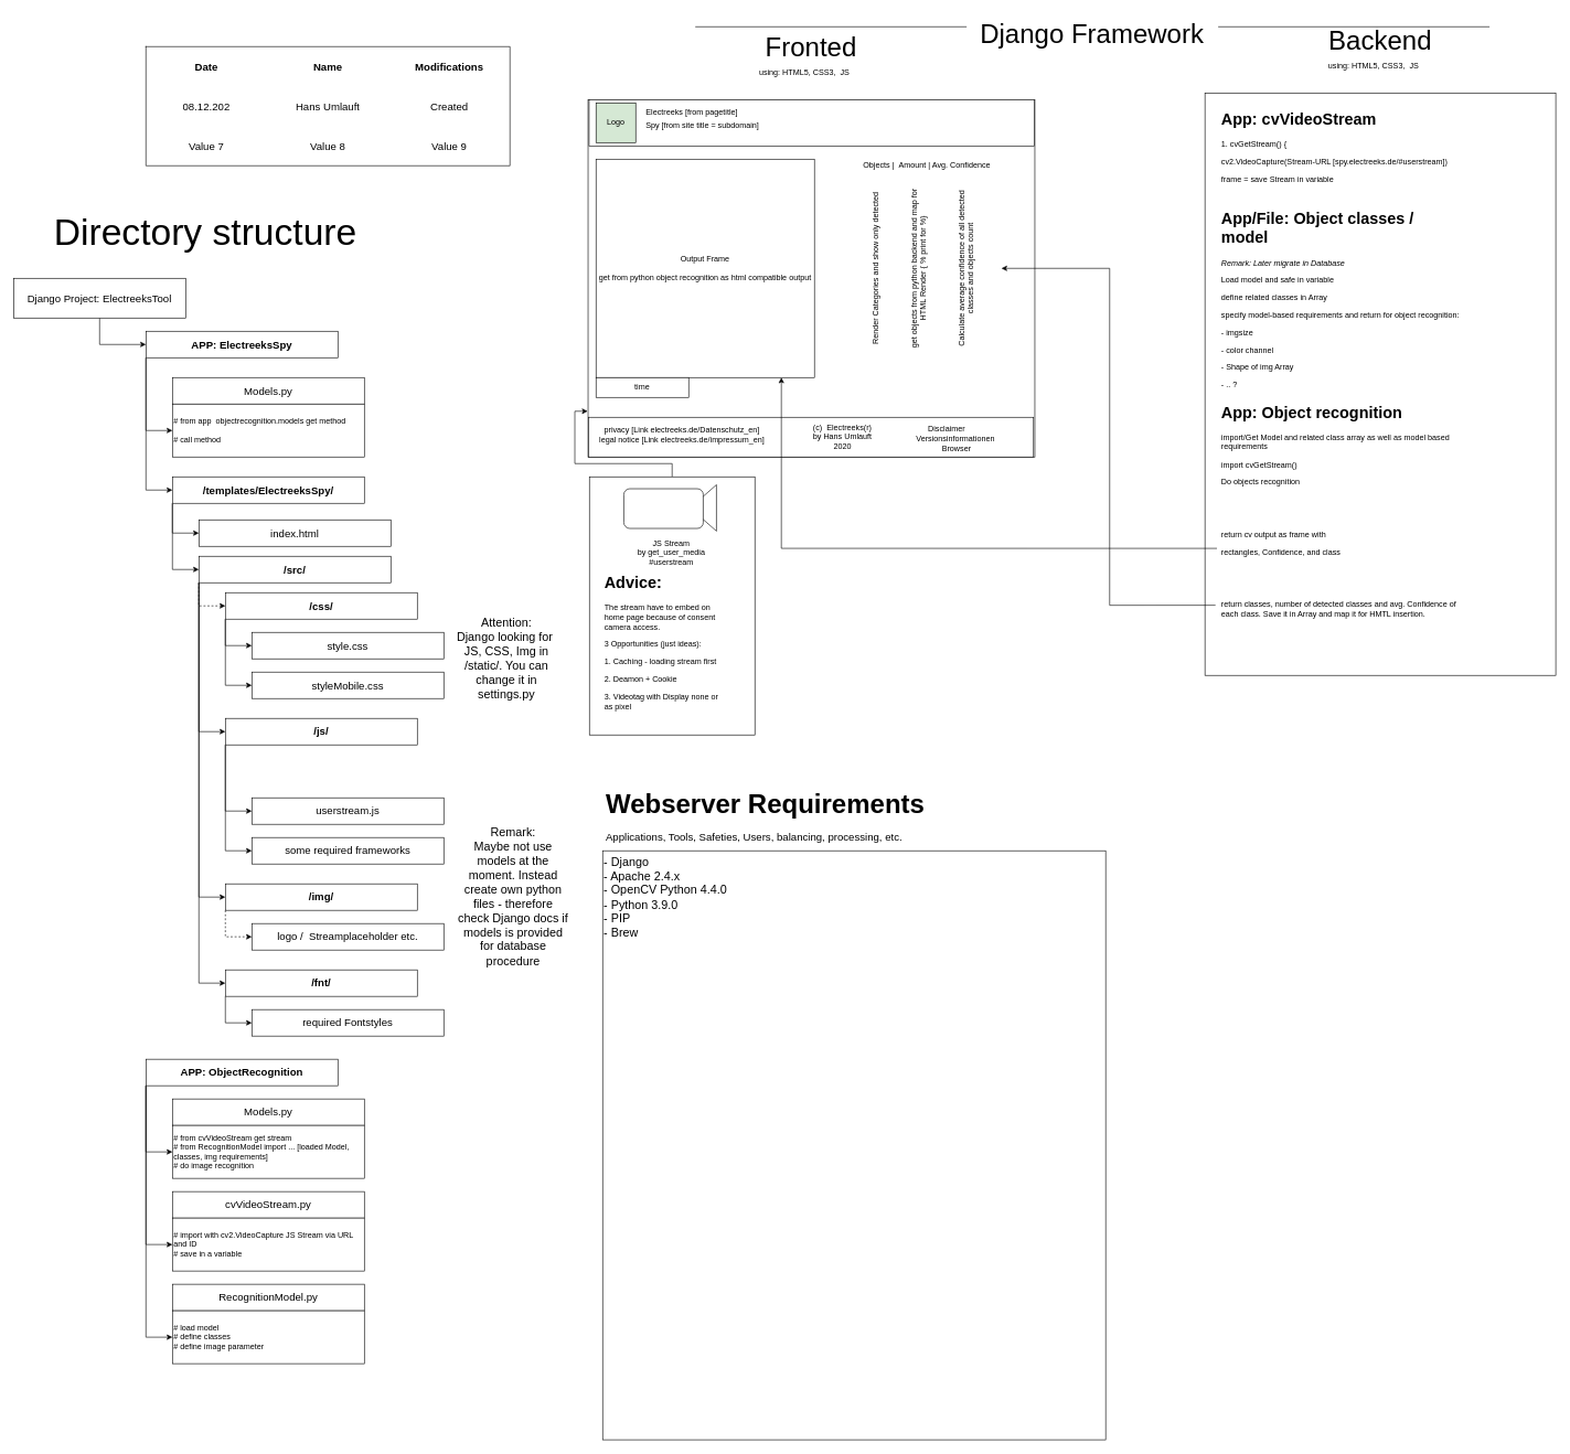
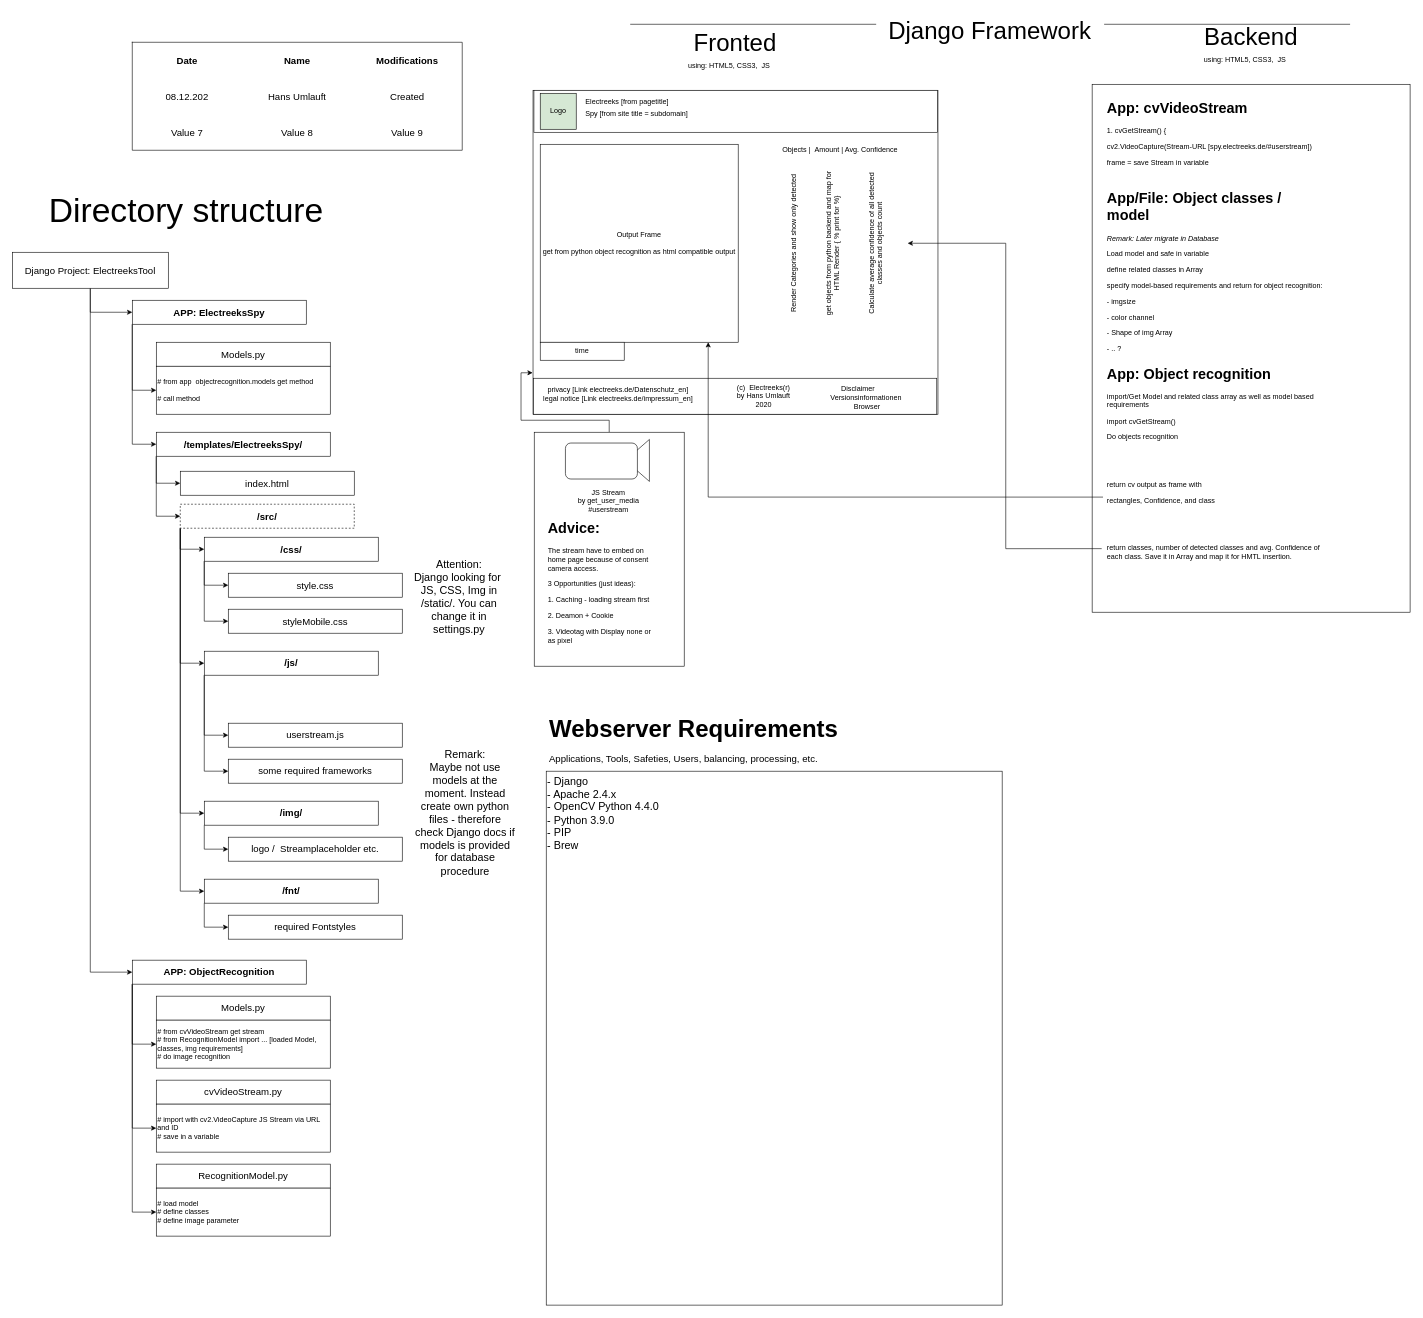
- <mxCell id="73" value="/src/" style="rounded=0;whiteSpace=wrap;html=1;fontSize=16;fontStyle=1" parent="1" vertex="1"><mxGeometry x="300" y="840" width="290" height="40" as="geometry" /></mxCell>
+ <mxCell id="73" value="/src/" style="rounded=0;whiteSpace=wrap;html=1;fontSize=16;fontStyle=1;dashed=1;" parent="1" vertex="1"><mxGeometry x="300" y="840" width="290" height="40" as="geometry" /></mxCell>
- <mxCell id="69" style="edgeStyle=orthogonalEdgeStyle;rounded=0;orthogonalLoop=1;jettySize=auto;html=1;exitX=0;exitY=1;exitDx=0;exitDy=0;entryX=0;entryY=0.5;entryDx=0;entryDy=0;fontSize=16;dashed=1;" parent="1" source="73" target="78" edge="1"><mxGeometry relative="1" as="geometry" /></mxCell>
+ <mxCell id="69" style="edgeStyle=orthogonalEdgeStyle;rounded=0;orthogonalLoop=1;jettySize=auto;html=1;exitX=0;exitY=1;exitDx=0;exitDy=0;entryX=0;entryY=0.5;entryDx=0;entryDy=0;fontSize=16;" parent="1" source="73" target="78" edge="1"><mxGeometry relative="1" as="geometry" /></mxCell>
- <mxCell id="84" style="edgeStyle=orthogonalEdgeStyle;rounded=0;orthogonalLoop=1;jettySize=auto;html=1;exitX=0;exitY=1;exitDx=0;exitDy=0;entryX=0;entryY=0.5;entryDx=0;entryDy=0;fontSize=16;dashed=1;" parent="1" source="85" target="83" edge="1"><mxGeometry relative="1" as="geometry" /></mxCell>
+ <mxCell id="84" style="edgeStyle=orthogonalEdgeStyle;rounded=0;orthogonalLoop=1;jettySize=auto;html=1;exitX=0;exitY=1;exitDx=0;exitDy=0;entryX=0;entryY=0.5;entryDx=0;entryDy=0;fontSize=16;" parent="1" source="85" target="83" edge="1"><mxGeometry relative="1" as="geometry" /></mxCell>
+ <mxCell id="47" style="edgeStyle=orthogonalEdgeStyle;rounded=0;orthogonalLoop=1;jettySize=auto;html=1;exitX=0.5;exitY=1;exitDx=0;exitDy=0;fontSize=16;entryX=0;entryY=0.5;entryDx=0;entryDy=0;" parent="1" source="48" target="53" edge="1"><mxGeometry relative="1" as="geometry"><mxPoint x="150" y="1530" as="targetPoint" /></mxGeometry></mxCell>
